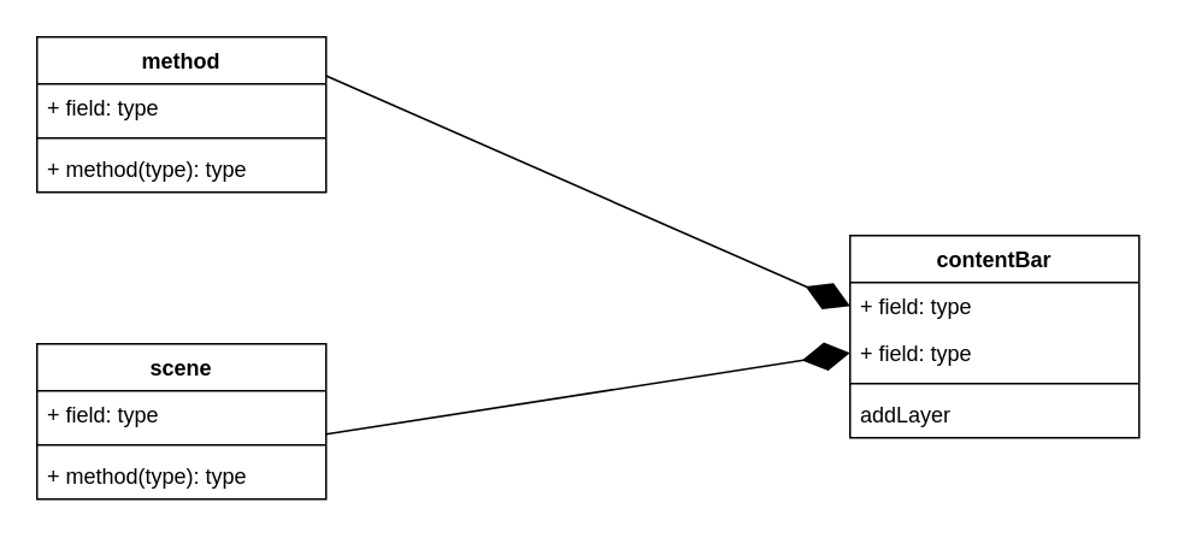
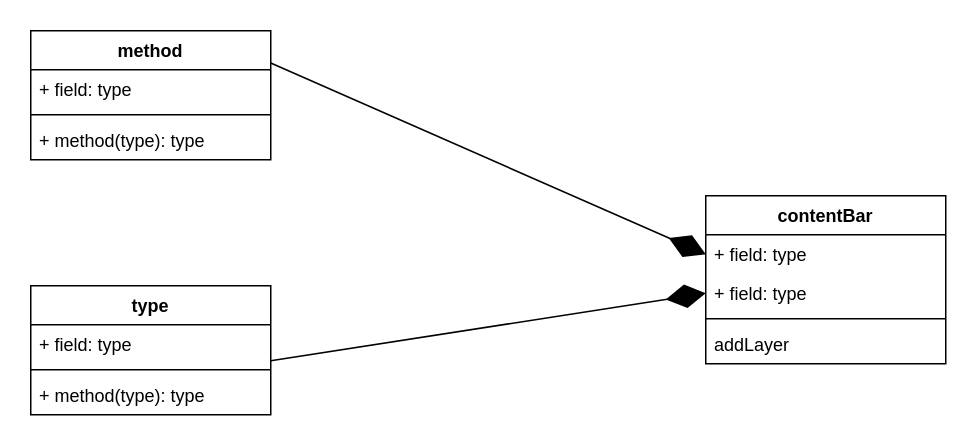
- <mxCell id="11" value="scene" style="swimlane;fontStyle=1;align=center;verticalAlign=top;childLayout=stackLayout;horizontal=1;startSize=26;horizontalStack=0;resizeParent=1;resizeParentMax=0;resizeLast=0;collapsible=1;marginBottom=0;whiteSpace=wrap;html=1;" vertex="1" parent="1"><mxGeometry y="190" width="160" height="86" as="geometry" x="20" /></mxCell>
+ <mxCell id="11" value="type" style="swimlane;fontStyle=1;align=center;verticalAlign=top;childLayout=stackLayout;horizontal=1;startSize=26;horizontalStack=0;resizeParent=1;resizeParentMax=0;resizeLast=0;collapsible=1;marginBottom=0;whiteSpace=wrap;html=1;" vertex="1" parent="1"><mxGeometry y="190" width="160" height="86" as="geometry" x="20" /></mxCell>
